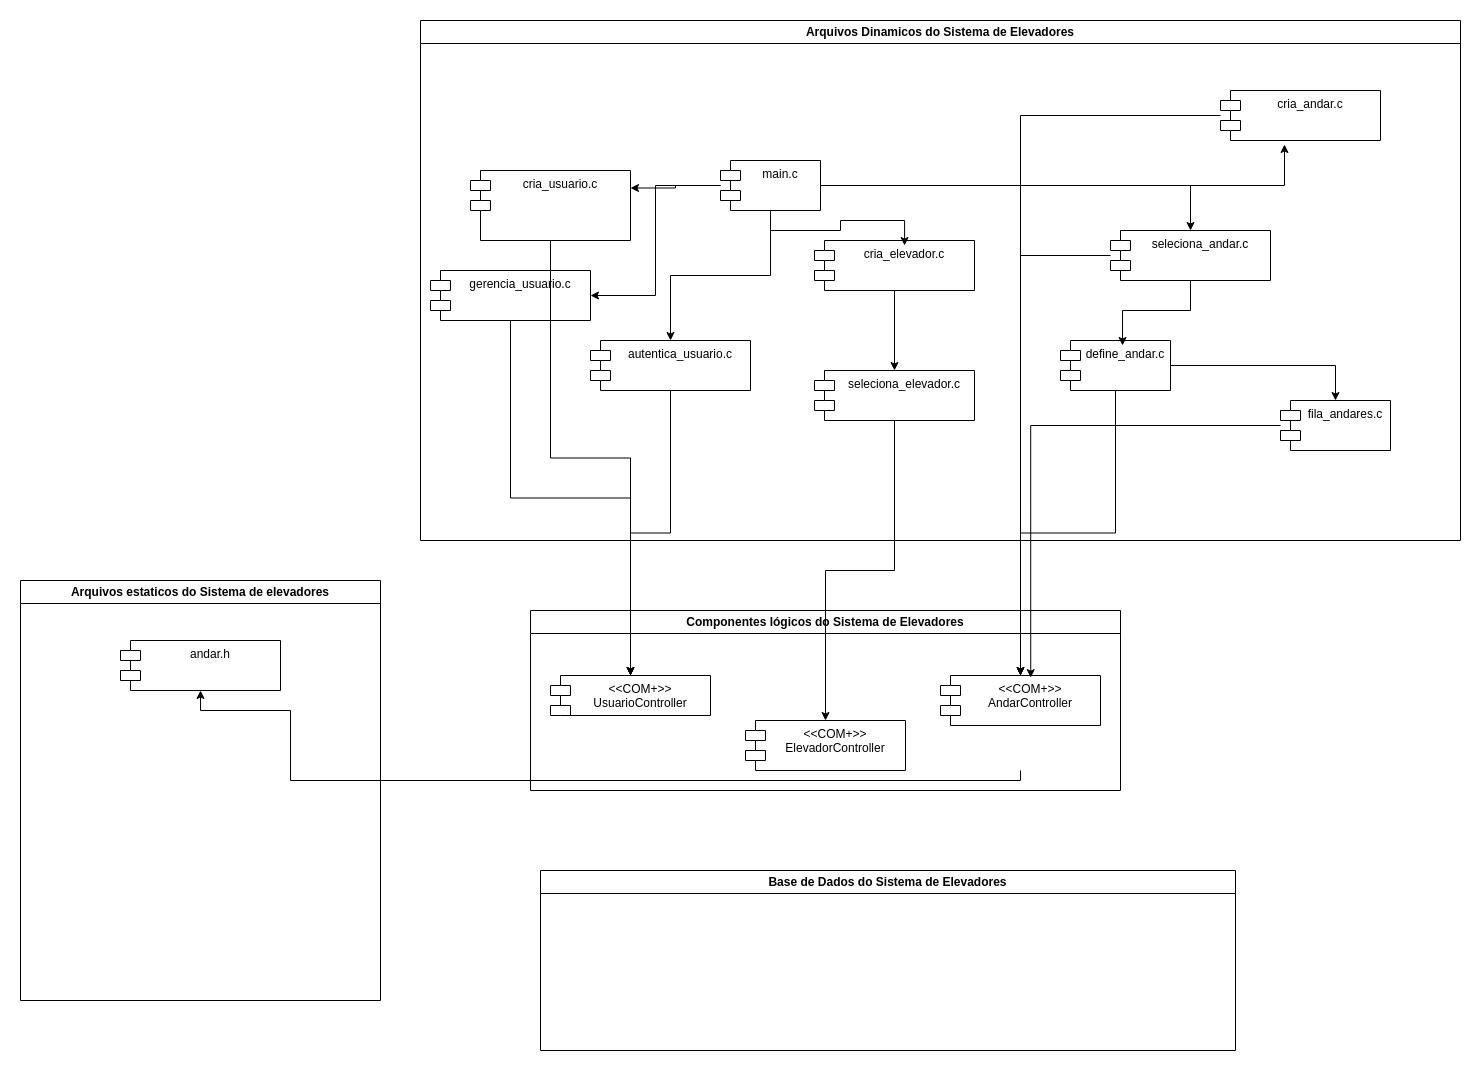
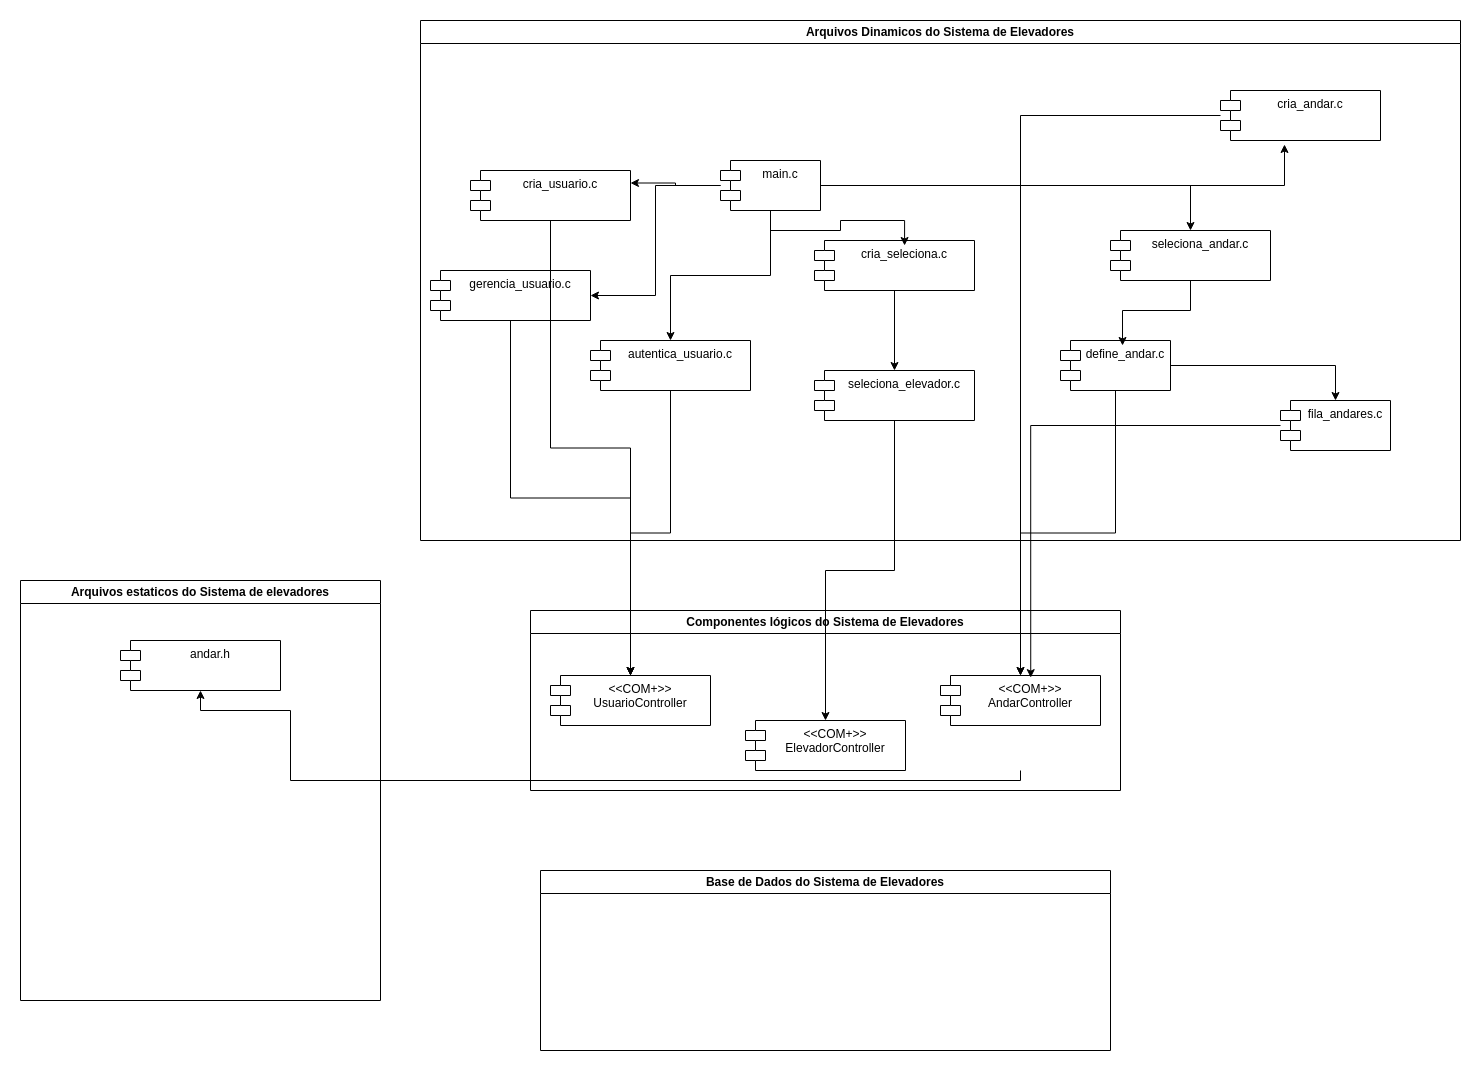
- <mxCell id="15" value="cria_usuario.c" style="shape=module;align=left;spacingLeft=20;align=center;verticalAlign=top;whiteSpace=wrap;html=1;" vertex="1" parent="2"><mxGeometry x="50" y="150" width="160" height="70" as="geometry" /></mxCell>
+ <mxCell id="15" value="cria_usuario.c" style="shape=module;align=left;spacingLeft=20;align=center;verticalAlign=top;whiteSpace=wrap;html=1;" vertex="1" parent="2"><mxGeometry x="50" y="150" width="160" height="50" as="geometry" /></mxCell>
- <mxCell id="18" value="cria_elevador.c" style="shape=module;align=left;spacingLeft=20;align=center;verticalAlign=top;whiteSpace=wrap;html=1;" vertex="1" parent="2"><mxGeometry x="394" y="220" width="160" height="50" as="geometry" /></mxCell>
+ <mxCell id="18" value="cria_seleciona.c" style="shape=module;align=left;spacingLeft=20;align=center;verticalAlign=top;whiteSpace=wrap;html=1;" vertex="1" parent="2"><mxGeometry x="394" y="220" width="160" height="50" as="geometry" /></mxCell>
- <mxCell id="29" style="edgeStyle=orthogonalEdgeStyle;rounded=0;orthogonalLoop=1;jettySize=auto;html=1;" edge="1" parent="1" source="10" target="24"><mxGeometry relative="1" as="geometry" /></mxCell>
- <mxCell id="23" value="&lt;div&gt;&amp;lt;&amp;lt;COM+&amp;gt;&amp;gt;&lt;/div&gt;UsuarioController" style="shape=module;align=left;spacingLeft=20;align=center;verticalAlign=top;whiteSpace=wrap;html=1;" vertex="1" parent="22"><mxGeometry x="20" y="65" width="160" height="40" as="geometry" /></mxCell>
+ <mxCell id="23" value="&lt;div&gt;&amp;lt;&amp;lt;COM+&amp;gt;&amp;gt;&lt;/div&gt;UsuarioController" style="shape=module;align=left;spacingLeft=20;align=center;verticalAlign=top;whiteSpace=wrap;html=1;" vertex="1" parent="22"><mxGeometry x="20" y="65" width="160" height="50" as="geometry" /></mxCell>
- <mxCell id="34" value="Base de Dados do Sistema de Elevadores" style="swimlane;whiteSpace=wrap;html=1;" vertex="1" parent="1"><mxGeometry x="540" y="870" width="695" height="180" as="geometry" /></mxCell>
+ <mxCell id="34" value="Base de Dados do Sistema de Elevadores" style="swimlane;whiteSpace=wrap;html=1;" vertex="1" parent="1"><mxGeometry x="540" y="870" width="570" height="180" as="geometry" /></mxCell>
